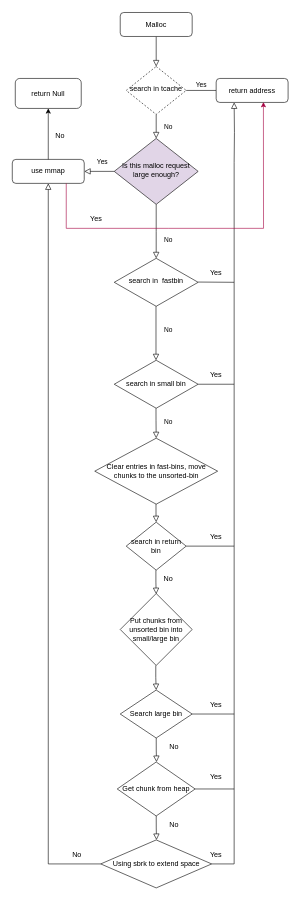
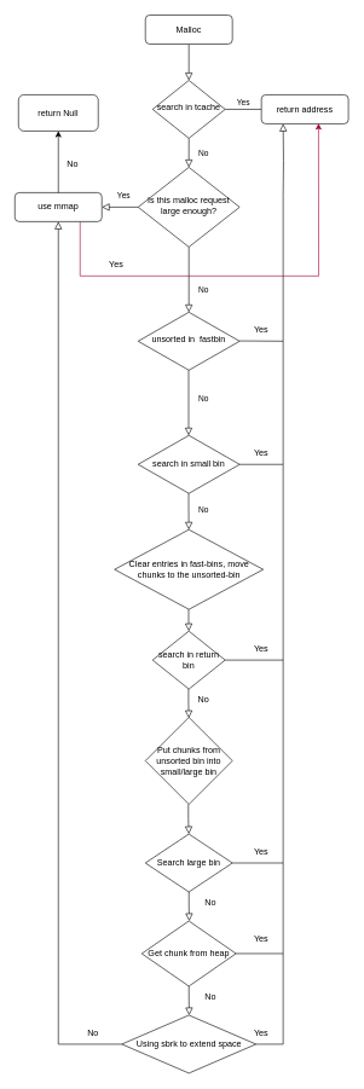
- <mxCell id="6" value="search in tcache" style="rhombus;whiteSpace=wrap;html=1;shadow=0;fontFamily=Helvetica;fontSize=12;align=center;strokeWidth=1;spacing=6;spacingTop=-4;dashed=1;" parent="1" vertex="1"><mxGeometry x="210" y="110" width="100" height="80" as="geometry" /></mxCell>
+ <mxCell id="6" value="search in tcache" style="rhombus;whiteSpace=wrap;html=1;shadow=0;fontFamily=Helvetica;fontSize=12;align=center;strokeWidth=1;spacing=6;spacingTop=-4;" parent="1" vertex="1"><mxGeometry x="210" y="110" width="100" height="80" as="geometry" /></mxCell>
- <mxCell id="10" value="Is this malloc request large enough?" style="rhombus;whiteSpace=wrap;html=1;shadow=0;fontFamily=Helvetica;fontSize=12;align=center;strokeWidth=1;spacing=6;spacingTop=-4;fillColor=#e1d5e7;" parent="1" vertex="1"><mxGeometry x="190" y="230" width="140" height="110" as="geometry" /></mxCell>
+ <mxCell id="10" value="Is this malloc request large enough?" style="rhombus;whiteSpace=wrap;html=1;shadow=0;fontFamily=Helvetica;fontSize=12;align=center;strokeWidth=1;spacing=6;spacingTop=-4;" parent="1" vertex="1"><mxGeometry x="190" y="230" width="140" height="110" as="geometry" /></mxCell>
- <mxCell id="11" value="search in &amp;nbsp;fastbin" style="rhombus;whiteSpace=wrap;html=1;shadow=0;fontFamily=Helvetica;fontSize=12;align=center;strokeWidth=1;spacing=6;spacingTop=-4;" parent="1" vertex="1"><mxGeometry x="190" y="430" width="140" height="80" as="geometry" /></mxCell>
+ <mxCell id="11" value="unsorted in &amp;nbsp;fastbin" style="rhombus;whiteSpace=wrap;html=1;shadow=0;fontFamily=Helvetica;fontSize=12;align=center;strokeWidth=1;spacing=6;spacingTop=-4;" parent="1" vertex="1"><mxGeometry x="190" y="430" width="140" height="80" as="geometry" /></mxCell>
